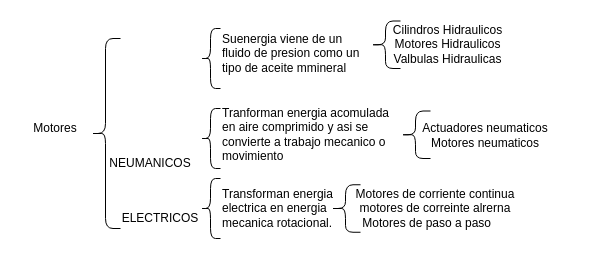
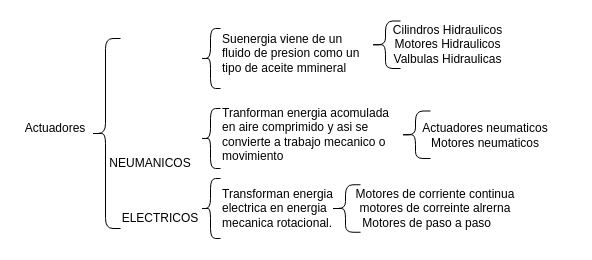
- <mxCell id="3" value="Motores" style="text;html=1;strokeColor=none;fillColor=none;align=center;verticalAlign=middle;whiteSpace=wrap;rounded=0;" parent="1" vertex="1"><mxGeometry x="20" y="118" width="70" height="20" as="geometry" /></mxCell>
+ <mxCell id="3" value="Actuadores" style="text;html=1;strokeColor=none;fillColor=none;align=center;verticalAlign=middle;whiteSpace=wrap;rounded=0;" parent="1" vertex="1"><mxGeometry x="20" y="118" width="70" height="20" as="geometry" /></mxCell>
